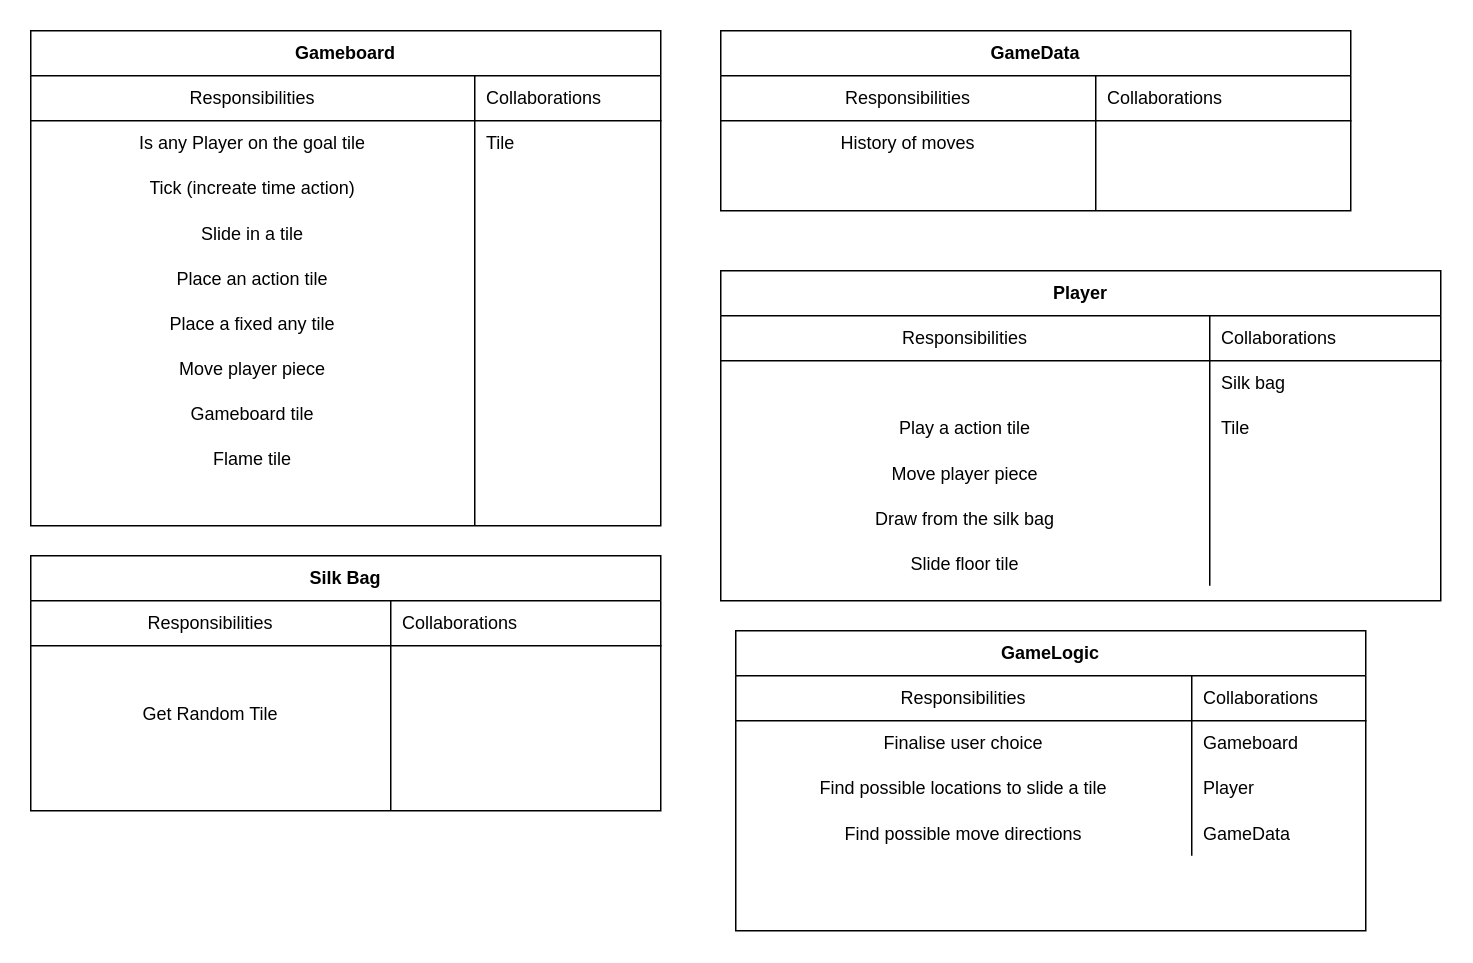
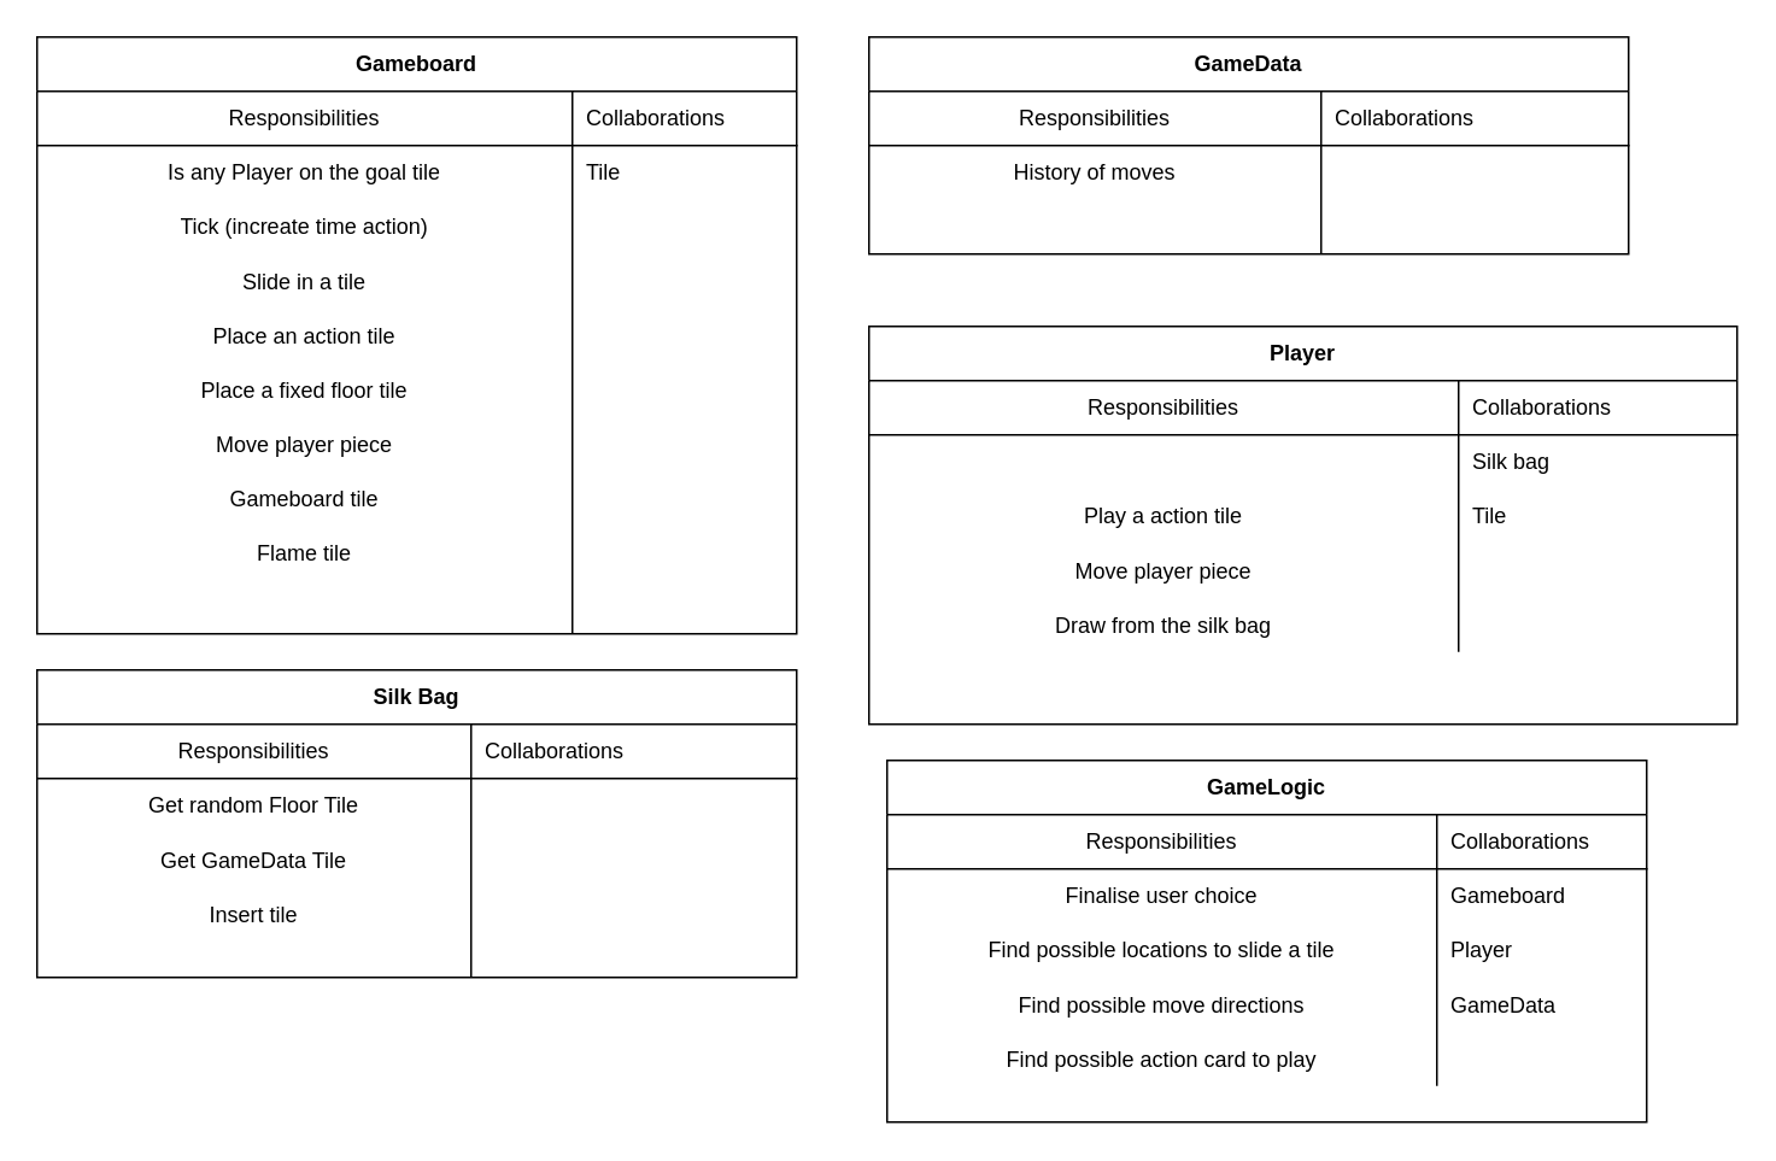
- <mxCell id="19" value="Place a fixed any tile" style="shape=partialRectangle;connectable=0;fillColor=none;top=0;left=0;bottom=0;right=0;fontStyle=0;overflow=hidden;" parent="18" vertex="1"><mxGeometry width="296" height="30" as="geometry" /></mxCell>
+ <mxCell id="19" value="Place a fixed floor tile" style="shape=partialRectangle;connectable=0;fillColor=none;top=0;left=0;bottom=0;right=0;fontStyle=0;overflow=hidden;" parent="18" vertex="1"><mxGeometry width="296" height="30" as="geometry" /></mxCell>
- <mxCell id="49" value="Slide floor tile" style="shape=partialRectangle;connectable=0;fillColor=none;top=0;left=0;bottom=0;right=0;fontStyle=0;overflow=hidden;" parent="48" vertex="1"><mxGeometry width="326" height="30" as="geometry" /></mxCell>
+ <mxCell id="66" value="Get random Floor Tile" style="shape=partialRectangle;html=1;whiteSpace=wrap;connectable=0;fillColor=none;top=0;left=0;bottom=0;right=0;overflow=hidden;" parent="65" vertex="1"><mxGeometry width="240" height="30" as="geometry" /></mxCell>
- <mxCell id="69" value="Get Random Tile" style="shape=partialRectangle;connectable=0;fillColor=none;top=0;left=0;bottom=0;right=0;fontStyle=0;overflow=hidden;" parent="68" vertex="1"><mxGeometry width="240" height="30" as="geometry" /></mxCell>
+ <mxCell id="69" value="Get GameData Tile" style="shape=partialRectangle;connectable=0;fillColor=none;top=0;left=0;bottom=0;right=0;fontStyle=0;overflow=hidden;" parent="68" vertex="1"><mxGeometry width="240" height="30" as="geometry" /></mxCell>
+ <mxCell id="72" value="Insert tile" style="shape=partialRectangle;connectable=0;fillColor=none;top=0;left=0;bottom=0;right=0;fontStyle=0;overflow=hidden;" parent="71" vertex="1"><mxGeometry width="240" height="30" as="geometry" /></mxCell>
+ <mxCell id="91" value="Find possible action card to play" style="shape=partialRectangle;connectable=0;fillColor=none;top=0;left=0;bottom=0;right=0;fontStyle=0;overflow=hidden;" parent="90" vertex="1"><mxGeometry width="304" height="30" as="geometry" /></mxCell>
